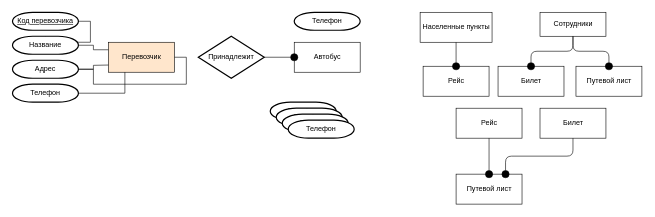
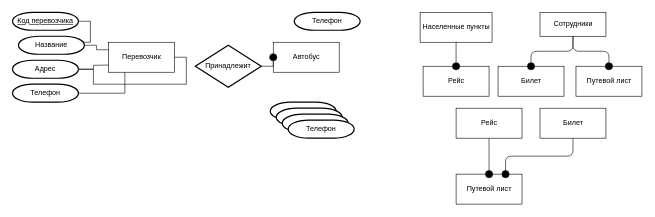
- <mxCell id="21" value="Название" parent="1" style="strokeWidth=2;html=1;shape=mxgraph.flowchart.terminator;whiteSpace=wrap;" vertex="1"><mxGeometry as="geometry" y="60" x="20" height="30" width="110" /></mxCell>
+ <mxCell id="21" value="Название" parent="1" style="strokeWidth=2;html=1;shape=mxgraph.flowchart.terminator;whiteSpace=wrap;" vertex="1"><mxGeometry x="30" y="60" as="geometry" height="30" width="110" /></mxCell>
- <mxCell id="3" value="Перевозчик" parent="1" style="html=1;fillColor=#ffe6cc;" vertex="1"><mxGeometry as="geometry" y="70" x="180" height="50" width="110" /></mxCell>
+ <mxCell id="3" value="Перевозчик" parent="1" style="html=1;" vertex="1"><mxGeometry as="geometry" y="70" x="180" height="50" width="110" /></mxCell>
- <mxCell id="27" value="Принадлежит" parent="1" style="strokeWidth=2;html=1;shape=mxgraph.flowchart.decision;whiteSpace=wrap;" vertex="1"><mxGeometry as="geometry" y="60" x="330" height="70" width="110" /></mxCell>
+ <mxCell id="27" value="Принадлежит" parent="1" style="strokeWidth=2;html=1;shape=mxgraph.flowchart.decision;whiteSpace=wrap;" vertex="1"><mxGeometry x="325" y="75" as="geometry" height="70" width="110" /></mxCell>
- <mxCell id="12" value="Автобус" parent="1" style="html=1;" vertex="1"><mxGeometry as="geometry" y="70" x="490" height="50" width="110" /></mxCell>
+ <mxCell id="12" value="Автобус" parent="1" style="html=1;" vertex="1"><mxGeometry x="455" y="70" as="geometry" height="50" width="110" /></mxCell>
